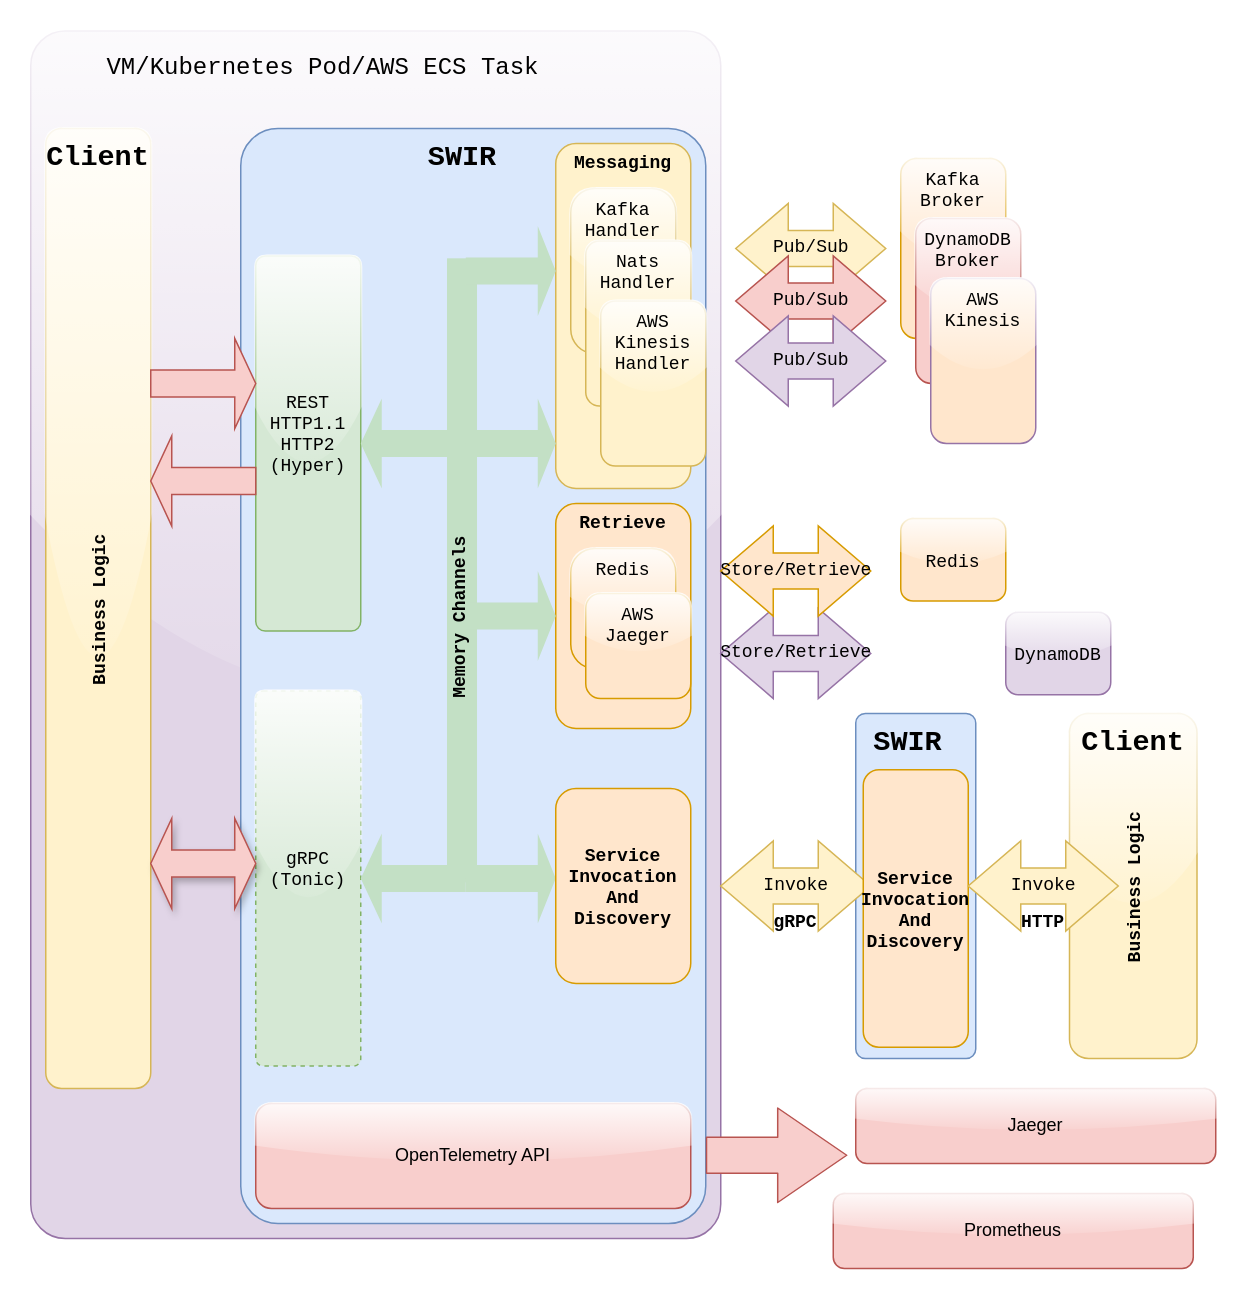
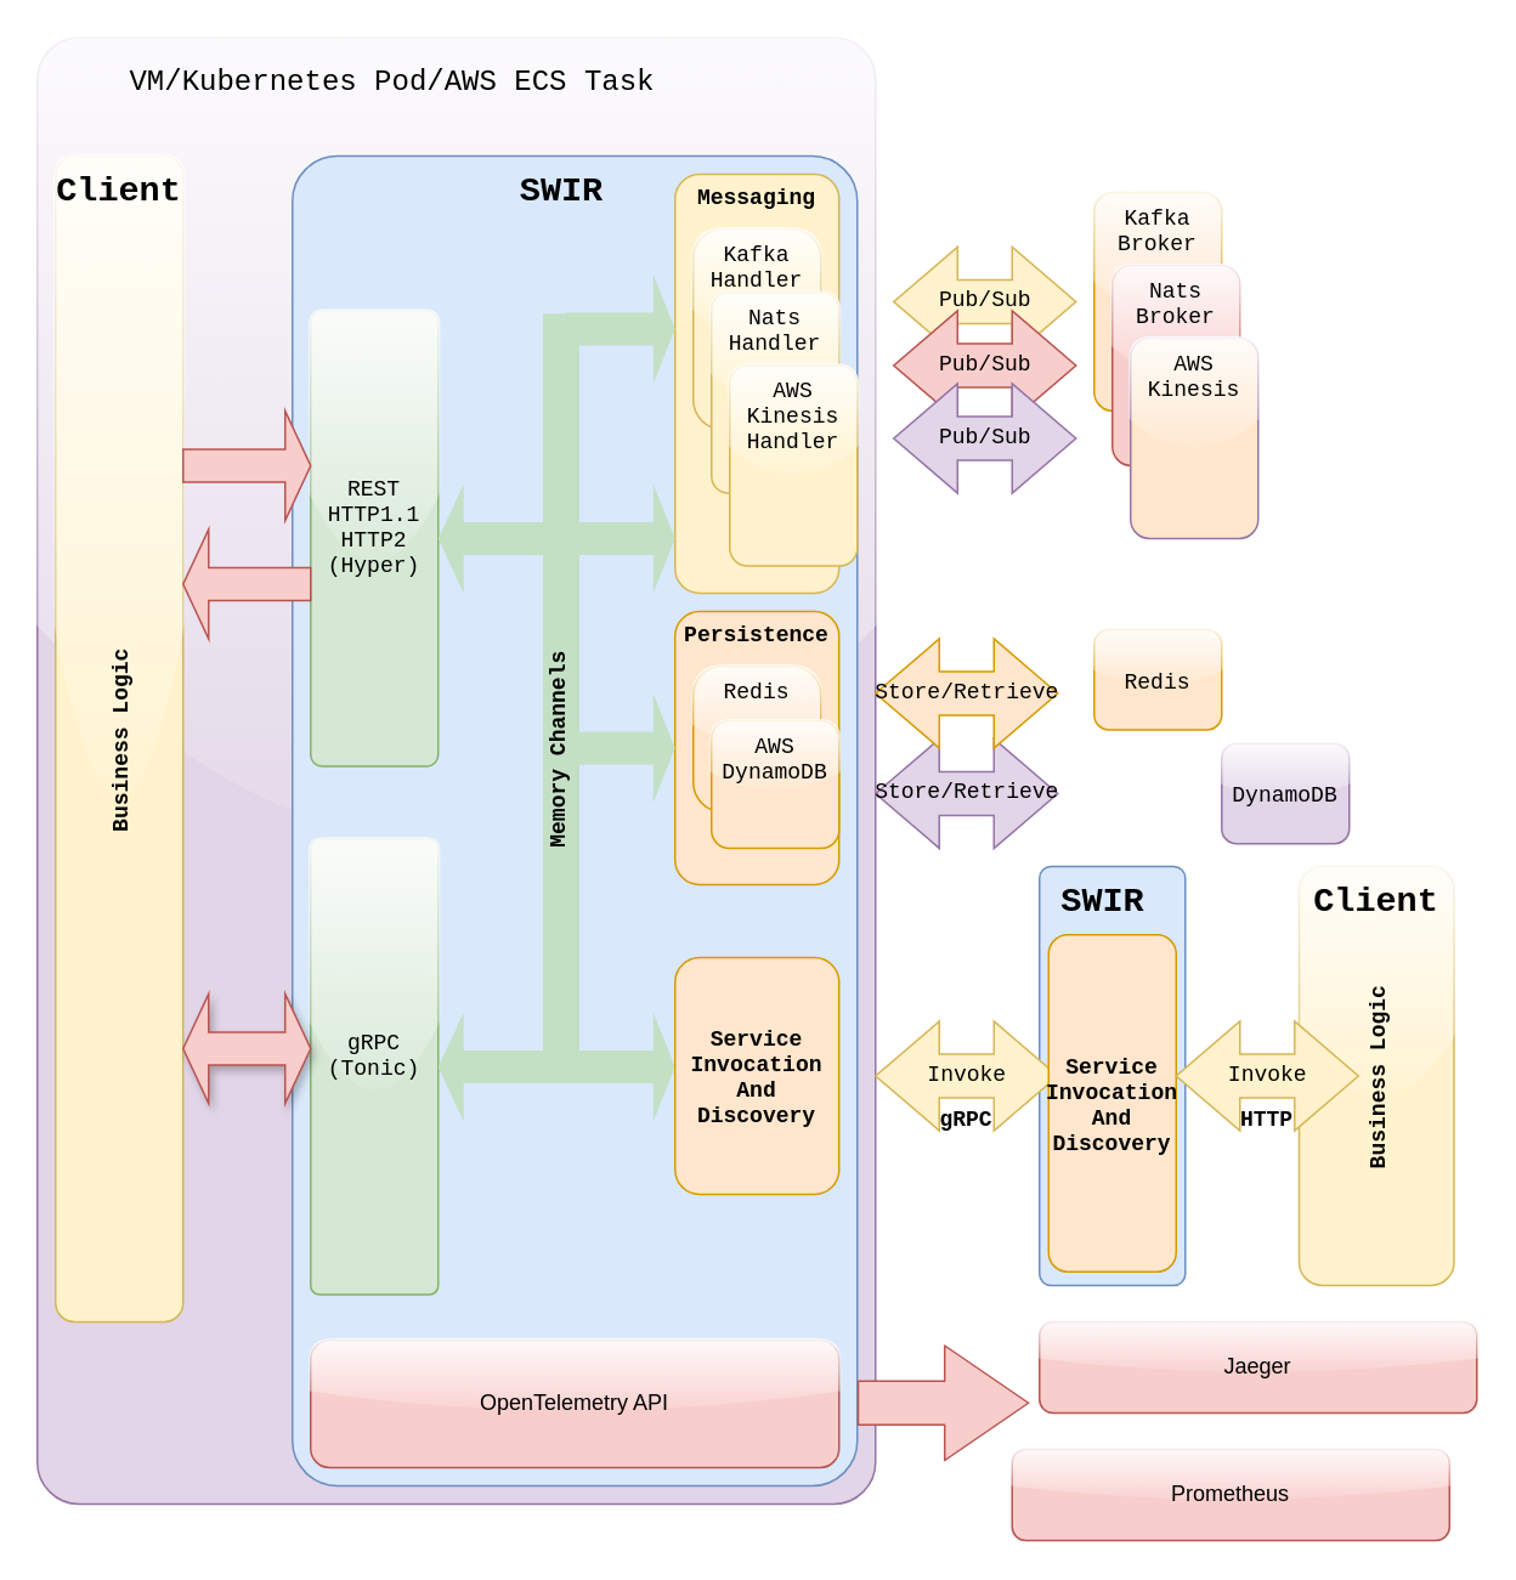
- <mxCell id="12" value="DynamoDB&#10;Broker&#10;" style="rounded=1;fillColor=#f8cecc;strokeColor=#b85450;glass=1;fontFamily=Courier New;verticalAlign=top;" parent="1" vertex="1"><mxGeometry x="610" y="145" width="70" height="110" as="geometry" /></mxCell>
+ <mxCell id="12" value="Nats&#10;Broker&#10;" style="rounded=1;fillColor=#f8cecc;strokeColor=#b85450;glass=1;fontFamily=Courier New;verticalAlign=top;" parent="1" vertex="1"><mxGeometry x="610" y="145" width="70" height="110" as="geometry" /></mxCell>
- <mxCell id="20" value="Retrieve" style="rounded=1;whiteSpace=wrap;html=1;fillColor=#ffe6cc;strokeColor=#d79b00;align=center;horizontal=1;verticalAlign=top;fontFamily=Courier New;fontStyle=1" parent="1" vertex="1"><mxGeometry x="370" y="335" width="90" height="150" as="geometry" /></mxCell>
+ <mxCell id="20" value="Persistence" style="rounded=1;whiteSpace=wrap;html=1;fillColor=#ffe6cc;strokeColor=#d79b00;align=center;horizontal=1;verticalAlign=top;fontFamily=Courier New;fontStyle=1" parent="1" vertex="1"><mxGeometry x="370" y="335" width="90" height="150" as="geometry" /></mxCell>
- <mxCell id="22" value="AWS&#10;Jaeger&#10;" style="rounded=1;fillColor=#ffe6cc;strokeColor=#d79b00;glass=1;arcSize=14;fontFamily=Courier New;verticalAlign=top;" parent="1" vertex="1"><mxGeometry x="390" y="395" width="70" height="70" as="geometry" /></mxCell>
+ <mxCell id="22" value="AWS&#10;DynamoDB&#10;" style="rounded=1;fillColor=#ffe6cc;strokeColor=#d79b00;glass=1;arcSize=14;fontFamily=Courier New;verticalAlign=top;" parent="1" vertex="1"><mxGeometry x="390" y="395" width="70" height="70" as="geometry" /></mxCell>
- <mxCell id="8" value="gRPC&#10;(Tonic)&#10;" style="rounded=1;fillColor=#d5e8d4;strokeColor=#82b366;glass=1;arcSize=7;fontFamily=Courier New;dashed=1;" parent="1" vertex="1"><mxGeometry x="170" y="460" width="70" height="250" as="geometry" /></mxCell>
+ <mxCell id="8" value="gRPC&#10;(Tonic)&#10;" style="rounded=1;fillColor=#d5e8d4;strokeColor=#82b366;glass=1;arcSize=7;fontFamily=Courier New;" parent="1" vertex="1"><mxGeometry x="170" y="460" width="70" height="250" as="geometry" /></mxCell>
